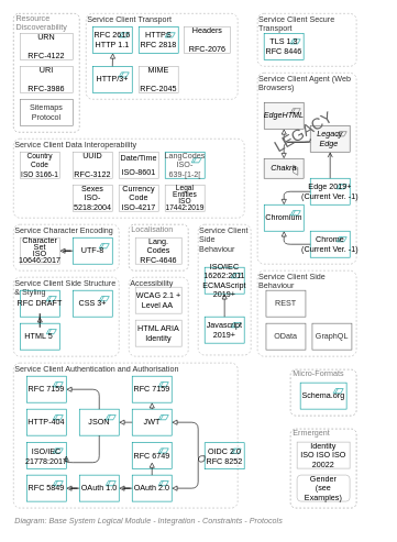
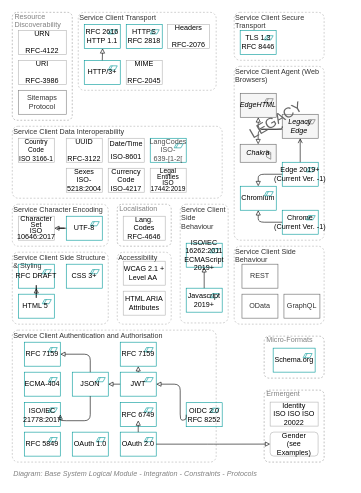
- <mxCell id="86" value="HTML ARIA&lt;br&gt;Identity" style="rounded=0;whiteSpace=wrap;html=1;shadow=0;glass=0;comic=0;strokeColor=#B3B3B3;fillColor=none;fontSize=12;align=center;" parent="83" vertex="1"><mxGeometry x="10" y="65" width="70" height="40" as="geometry" /></mxCell>
+ <mxCell id="86" value="HTML ARIA&lt;br&gt;Attributes" style="rounded=0;whiteSpace=wrap;html=1;shadow=0;glass=0;comic=0;strokeColor=#B3B3B3;fillColor=none;fontSize=12;align=center;" parent="83" vertex="1"><mxGeometry x="10" y="65" width="70" height="40" as="geometry" /></mxCell>
- <mxCell id="4" value="&lt;span style=&quot;color: rgb(0, 0, 0); text-align: left; white-space: nowrap; font-size: 12px;&quot;&gt;HTTP-404&lt;br style=&quot;font-size: 12px;&quot;&gt;&lt;/span&gt;" style="html=1;outlineConnect=0;whiteSpace=wrap;fillColor=none;strokeColor=#009999;shape=mxgraph.archimate3.application;appType=constraint;archiType=square;fontSize=12;fontColor=#4D4D4D;" parent="2" vertex="1"><mxGeometry x="20" y="70.071" width="60" height="40" as="geometry" /></mxCell>
+ <mxCell id="4" value="&lt;span style=&quot;color: rgb(0, 0, 0); text-align: left; white-space: nowrap; font-size: 12px;&quot;&gt;ECMA-404&lt;br style=&quot;font-size: 12px;&quot;&gt;&lt;/span&gt;" style="html=1;outlineConnect=0;whiteSpace=wrap;fillColor=none;strokeColor=#009999;shape=mxgraph.archimate3.application;appType=constraint;archiType=square;fontSize=12;fontColor=#4D4D4D;" parent="2" vertex="1"><mxGeometry x="20" y="70.071" width="60" height="40" as="geometry" /></mxCell>
- <mxCell id="10" style="edgeStyle=orthogonalEdgeStyle;rounded=1;orthogonalLoop=1;jettySize=auto;html=1;entryX=1;entryY=0.5;entryDx=0;entryDy=0;entryPerimeter=0;endArrow=block;endFill=0;fontSize=12;" parent="2" source="8" target="9" edge="1"><mxGeometry relative="1" as="geometry"><Array as="points"><mxPoint x="280" y="141" /><mxPoint x="280" y="190" /></Array></mxGeometry></mxCell>
- <mxCell id="18" style="edgeStyle=orthogonalEdgeStyle;rounded=1;orthogonalLoop=1;jettySize=auto;html=1;entryX=1;entryY=0.5;entryDx=0;entryDy=0;entryPerimeter=0;startArrow=none;startFill=0;endArrow=block;endFill=0;fontSize=12;" parent="2" source="19" target="17" edge="1"><mxGeometry relative="1" as="geometry" /></mxCell>
- <mxCell id="20" style="edgeStyle=orthogonalEdgeStyle;rounded=1;orthogonalLoop=1;jettySize=auto;html=1;entryX=1;entryY=0.5;entryDx=0;entryDy=0;entryPerimeter=0;startArrow=none;startFill=0;endArrow=block;endFill=0;fontSize=12;" parent="2" source="9" target="19" edge="1"><mxGeometry relative="1" as="geometry" /></mxCell>
+ <mxCell id="20" style="edgeStyle=orthogonalEdgeStyle;rounded=1;orthogonalLoop=1;jettySize=auto;html=1;startArrow=none;startFill=0;endArrow=block;endFill=0;fontSize=12;" parent="2" source="9" target="76" edge="1"><mxGeometry relative="1" as="geometry" /></mxCell>
